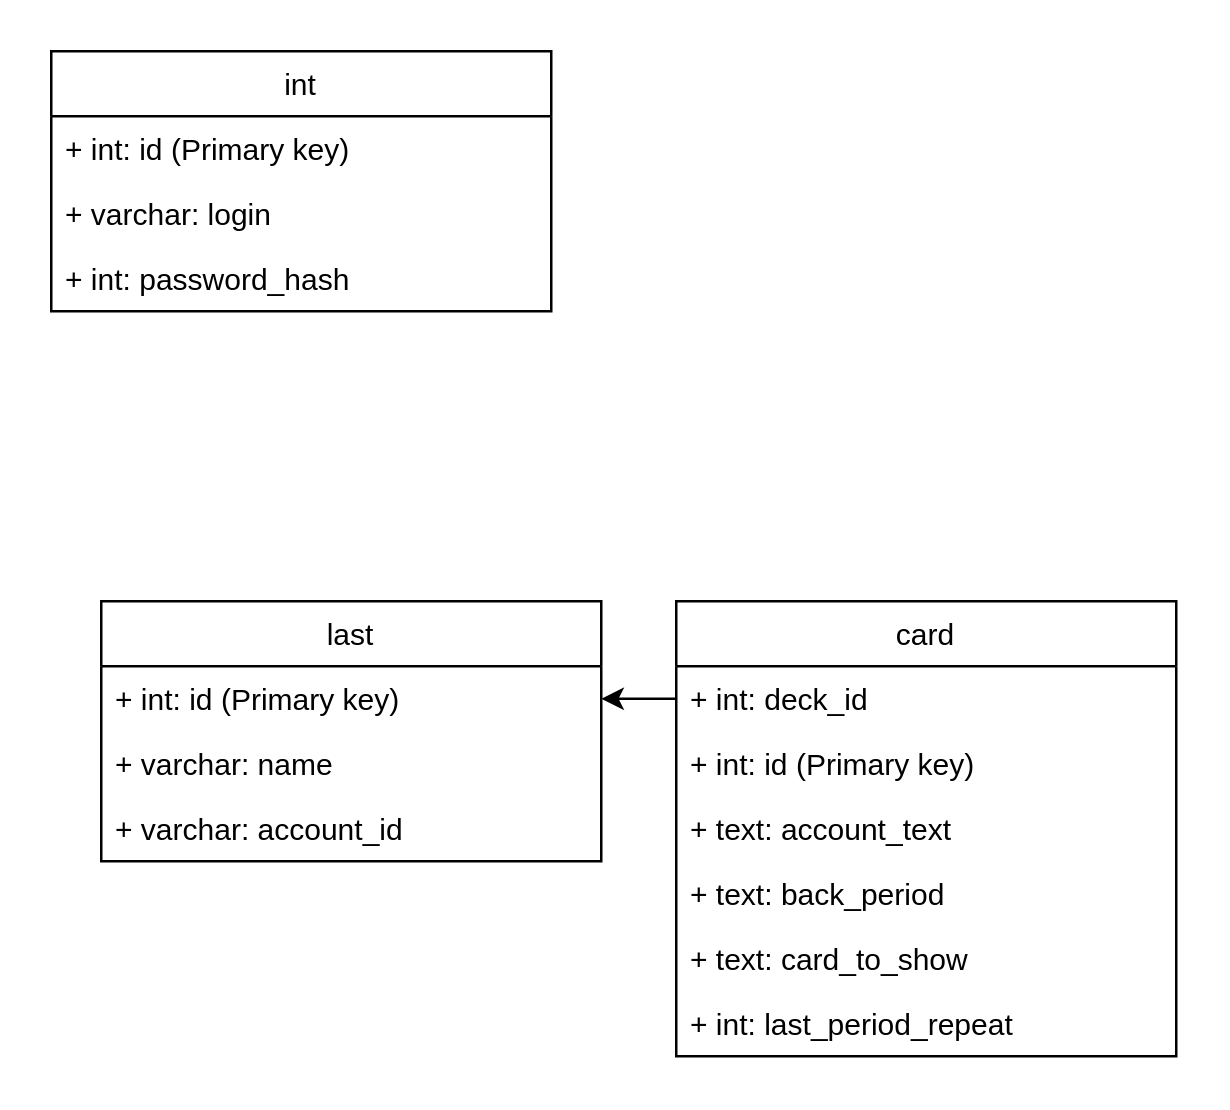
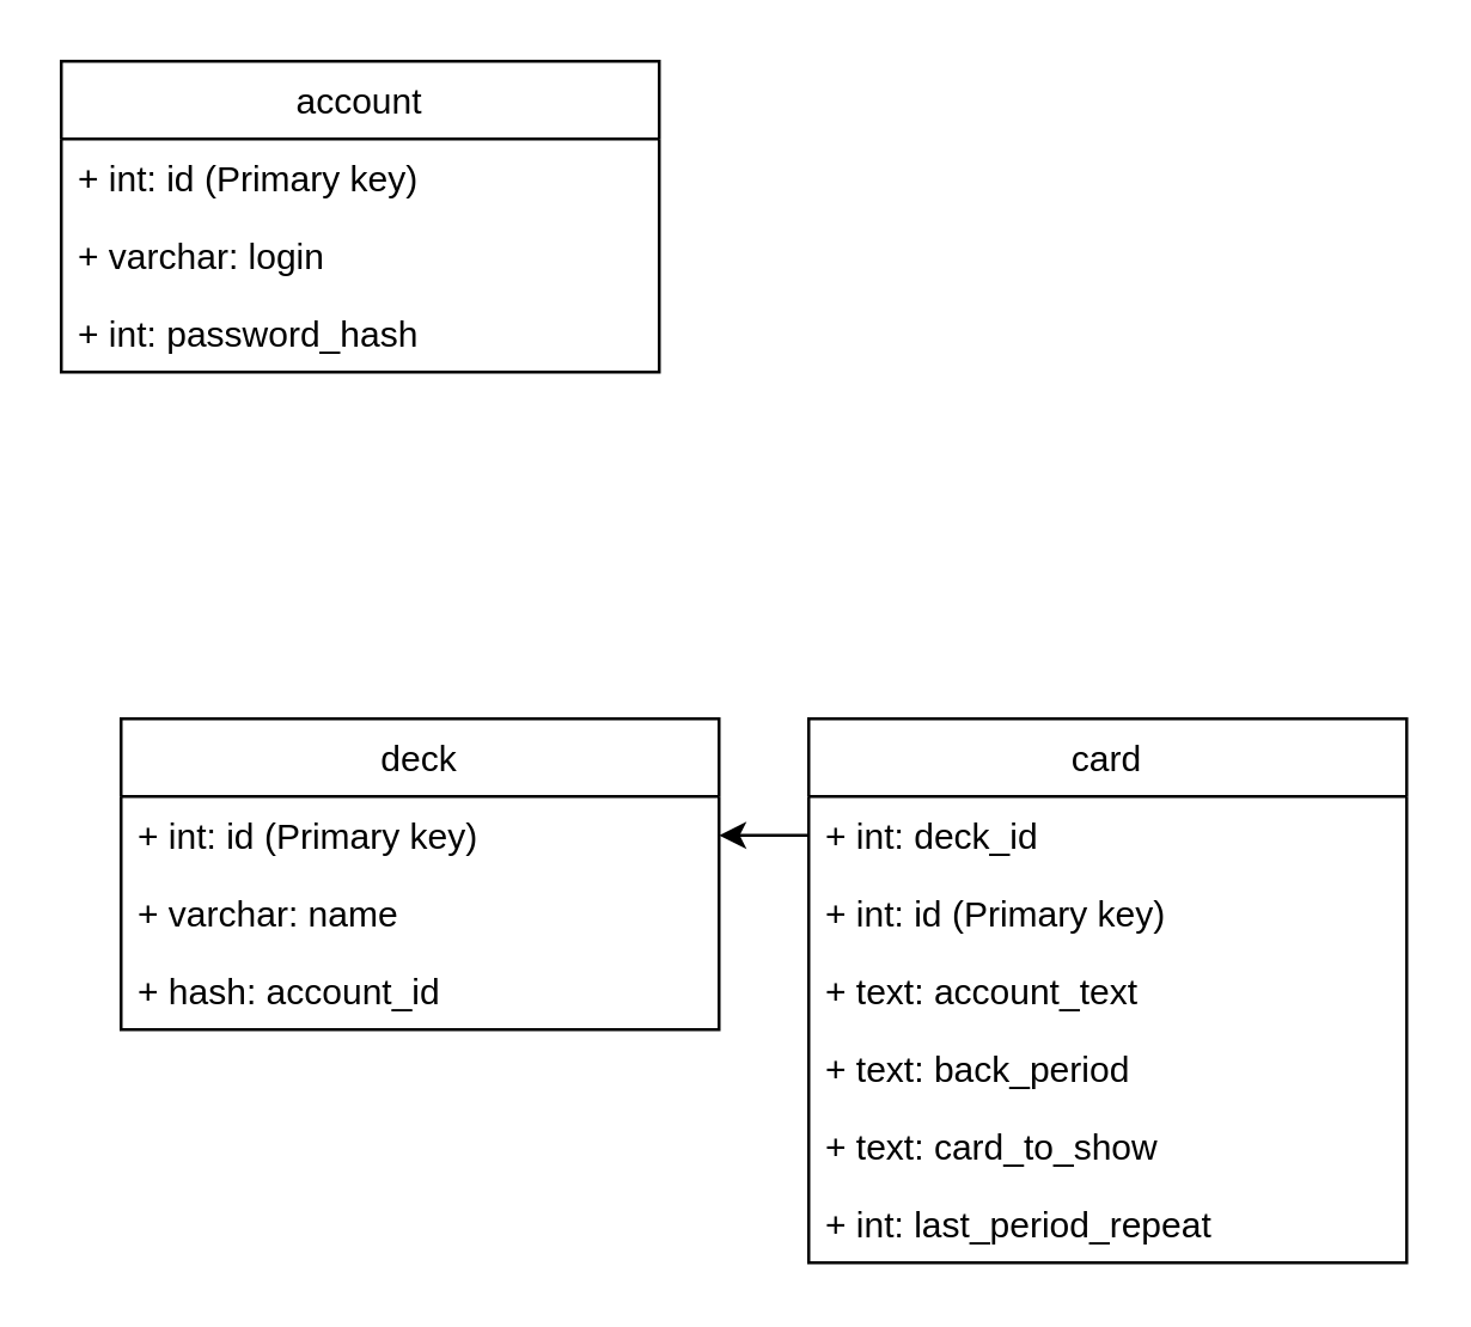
- <mxCell id="2" value="int" style="swimlane;fontStyle=0;childLayout=stackLayout;horizontal=1;startSize=26;fillColor=none;horizontalStack=0;resizeParent=1;resizeParentMax=0;resizeLast=0;collapsible=1;marginBottom=0;" vertex="1" parent="1"><mxGeometry x="20" y="20" width="200" height="104" as="geometry" /></mxCell>
+ <mxCell id="2" value="account" style="swimlane;fontStyle=0;childLayout=stackLayout;horizontal=1;startSize=26;fillColor=none;horizontalStack=0;resizeParent=1;resizeParentMax=0;resizeLast=0;collapsible=1;marginBottom=0;" vertex="1" parent="1"><mxGeometry x="20" y="20" width="200" height="104" as="geometry" /></mxCell>
- <mxCell id="6" value="last" style="swimlane;fontStyle=0;childLayout=stackLayout;horizontal=1;startSize=26;fillColor=none;horizontalStack=0;resizeParent=1;resizeParentMax=0;resizeLast=0;collapsible=1;marginBottom=0;" vertex="1" parent="1"><mxGeometry x="40" y="240" width="200" height="104" as="geometry" /></mxCell>
+ <mxCell id="6" value="deck" style="swimlane;fontStyle=0;childLayout=stackLayout;horizontal=1;startSize=26;fillColor=none;horizontalStack=0;resizeParent=1;resizeParentMax=0;resizeLast=0;collapsible=1;marginBottom=0;" vertex="1" parent="1"><mxGeometry x="40" y="240" width="200" height="104" as="geometry" /></mxCell>
- <mxCell id="9" value="+ varchar: account_id" style="text;strokeColor=none;fillColor=none;align=left;verticalAlign=top;spacingLeft=4;spacingRight=4;overflow=hidden;rotatable=0;points=[[0,0.5],[1,0.5]];portConstraint=eastwest;" vertex="1" parent="6"><mxGeometry y="78" width="200" height="26" as="geometry" /></mxCell>
+ <mxCell id="9" value="+ hash: account_id" style="text;strokeColor=none;fillColor=none;align=left;verticalAlign=top;spacingLeft=4;spacingRight=4;overflow=hidden;rotatable=0;points=[[0,0.5],[1,0.5]];portConstraint=eastwest;" vertex="1" parent="6"><mxGeometry y="78" width="200" height="26" as="geometry" /></mxCell>
